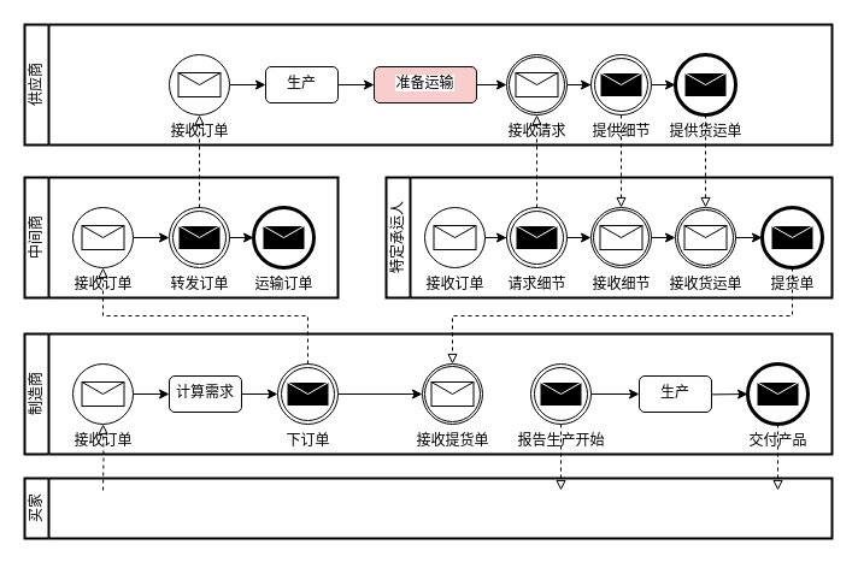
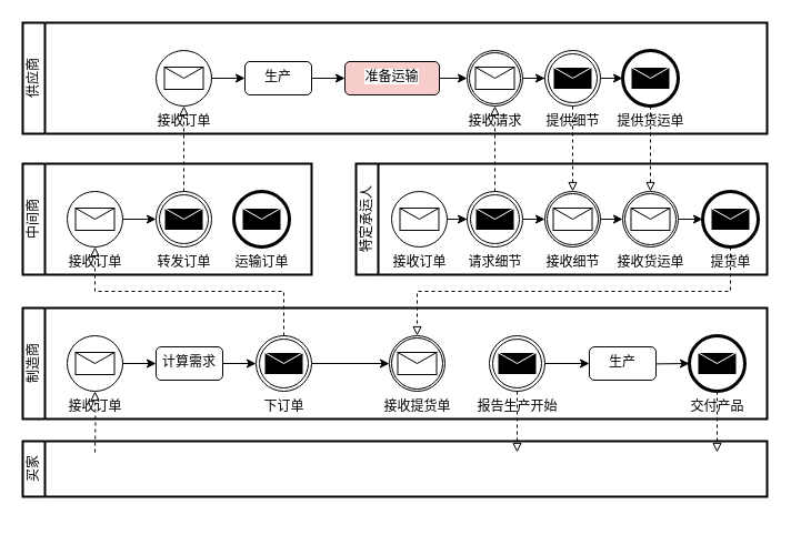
- <mxCell id="18" style="edgeStyle=orthogonalEdgeStyle;rounded=0;orthogonalLoop=1;jettySize=auto;html=1;exitX=1;exitY=0.5;exitDx=0;exitDy=0;exitPerimeter=0;" edge="1" parent="15" source="19" target="20"><mxGeometry relative="1" as="geometry" /></mxCell>
